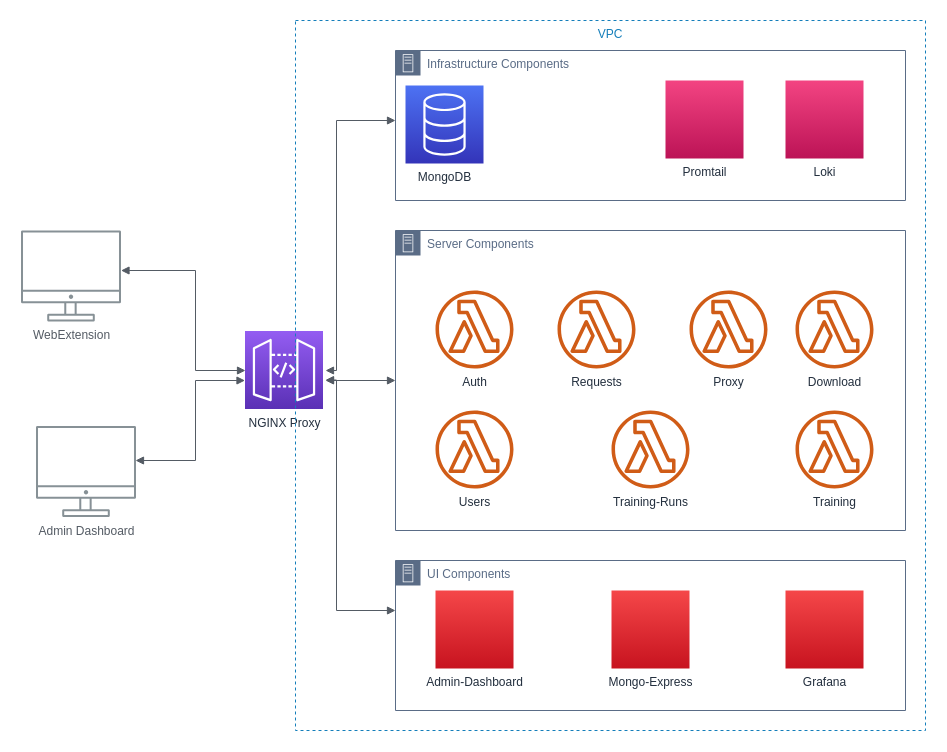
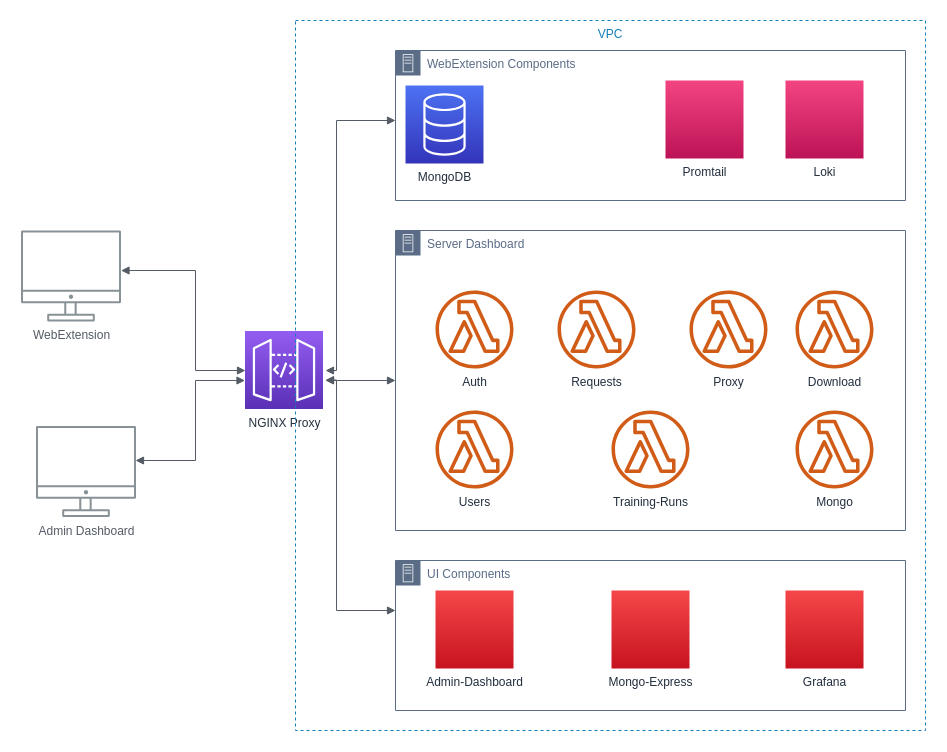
- <mxCell id="12" value="Infrastructure Components" style="points=[[0,0],[0.25,0],[0.5,0],[0.75,0],[1,0],[1,0.25],[1,0.5],[1,0.75],[1,1],[0.75,1],[0.5,1],[0.25,1],[0,1],[0,0.75],[0,0.5],[0,0.25]];outlineConnect=0;gradientColor=none;html=1;whiteSpace=wrap;fontSize=12;fontStyle=0;container=1;pointerEvents=0;collapsible=0;recursiveResize=0;shape=mxgraph.aws4.group;grIcon=mxgraph.aws4.group_on_premise;strokeColor=#5A6C86;fillColor=none;verticalAlign=top;align=left;spacingLeft=30;fontColor=#5A6C86;dashed=0;" vertex="1" parent="1"><mxGeometry x="395" y="50" width="510" height="150" as="geometry" /></mxCell>
+ <mxCell id="12" value="WebExtension Components" style="points=[[0,0],[0.25,0],[0.5,0],[0.75,0],[1,0],[1,0.25],[1,0.5],[1,0.75],[1,1],[0.75,1],[0.5,1],[0.25,1],[0,1],[0,0.75],[0,0.5],[0,0.25]];outlineConnect=0;gradientColor=none;html=1;whiteSpace=wrap;fontSize=12;fontStyle=0;container=1;pointerEvents=0;collapsible=0;recursiveResize=0;shape=mxgraph.aws4.group;grIcon=mxgraph.aws4.group_on_premise;strokeColor=#5A6C86;fillColor=none;verticalAlign=top;align=left;spacingLeft=30;fontColor=#5A6C86;dashed=0;" vertex="1" parent="1"><mxGeometry x="395" y="50" width="510" height="150" as="geometry" /></mxCell>
- <mxCell id="13" value="Server Components" style="points=[[0,0],[0.25,0],[0.5,0],[0.75,0],[1,0],[1,0.25],[1,0.5],[1,0.75],[1,1],[0.75,1],[0.5,1],[0.25,1],[0,1],[0,0.75],[0,0.5],[0,0.25]];outlineConnect=0;gradientColor=none;html=1;whiteSpace=wrap;fontSize=12;fontStyle=0;container=1;pointerEvents=0;collapsible=0;recursiveResize=0;shape=mxgraph.aws4.group;grIcon=mxgraph.aws4.group_on_premise;strokeColor=#5A6C86;fillColor=none;verticalAlign=top;align=left;spacingLeft=30;fontColor=#5A6C86;dashed=0;" vertex="1" parent="1"><mxGeometry x="395" y="230" width="510" height="300" as="geometry" /></mxCell>
+ <mxCell id="13" value="Server Dashboard" style="points=[[0,0],[0.25,0],[0.5,0],[0.75,0],[1,0],[1,0.25],[1,0.5],[1,0.75],[1,1],[0.75,1],[0.5,1],[0.25,1],[0,1],[0,0.75],[0,0.5],[0,0.25]];outlineConnect=0;gradientColor=none;html=1;whiteSpace=wrap;fontSize=12;fontStyle=0;container=1;pointerEvents=0;collapsible=0;recursiveResize=0;shape=mxgraph.aws4.group;grIcon=mxgraph.aws4.group_on_premise;strokeColor=#5A6C86;fillColor=none;verticalAlign=top;align=left;spacingLeft=30;fontColor=#5A6C86;dashed=0;" vertex="1" parent="1"><mxGeometry x="395" y="230" width="510" height="300" as="geometry" /></mxCell>
- <mxCell id="19" value="Training" style="outlineConnect=0;fontColor=#232F3E;gradientColor=none;fillColor=#D05C17;strokeColor=none;dashed=0;verticalLabelPosition=bottom;verticalAlign=top;align=center;html=1;fontSize=12;fontStyle=0;aspect=fixed;pointerEvents=1;shape=mxgraph.aws4.lambda_function;labelBackgroundColor=#ffffff;" vertex="1" parent="13"><mxGeometry x="400" y="180" width="78" height="78" as="geometry" /></mxCell>
+ <mxCell id="19" value="Mongo" style="outlineConnect=0;fontColor=#232F3E;gradientColor=none;fillColor=#D05C17;strokeColor=none;dashed=0;verticalLabelPosition=bottom;verticalAlign=top;align=center;html=1;fontSize=12;fontStyle=0;aspect=fixed;pointerEvents=1;shape=mxgraph.aws4.lambda_function;labelBackgroundColor=#ffffff;" vertex="1" parent="13"><mxGeometry x="400" y="180" width="78" height="78" as="geometry" /></mxCell>
